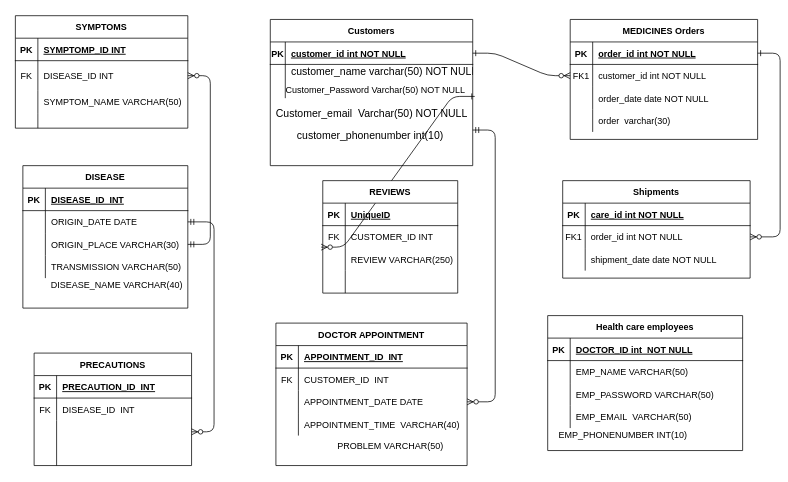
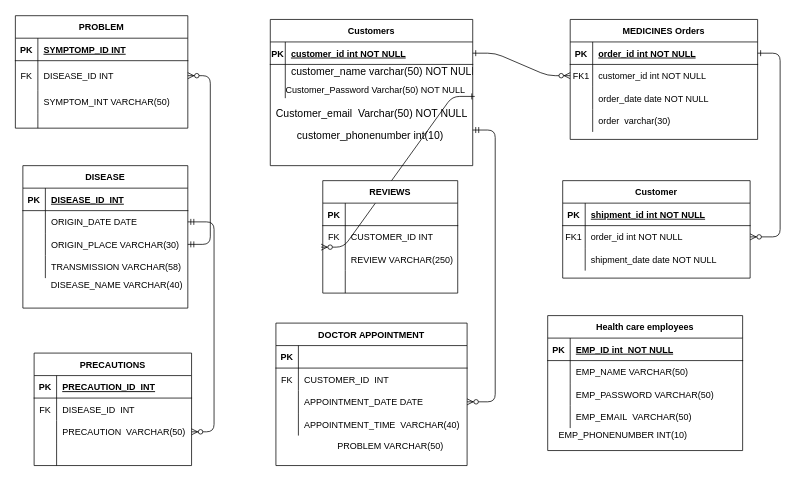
- <mxCell id="82" value="SYMPTOMS" style="shape=table;startSize=30;container=1;collapsible=1;childLayout=tableLayout;fixedRows=1;rowLines=0;fontStyle=1;align=center;resizeLast=1;" vertex="1" parent="1"><mxGeometry x="20" y="20" width="230" height="150" as="geometry" /></mxCell>
+ <mxCell id="82" value="PROBLEM" style="shape=table;startSize=30;container=1;collapsible=1;childLayout=tableLayout;fixedRows=1;rowLines=0;fontStyle=1;align=center;resizeLast=1;" vertex="1" parent="1"><mxGeometry x="20" y="20" width="230" height="150" as="geometry" /></mxCell>
- <mxCell id="91" value="SYMPTOM_NAME VARCHAR(50)" style="shape=partialRectangle;connectable=0;fillColor=none;top=0;left=0;bottom=0;right=0;align=left;spacingLeft=6;overflow=hidden;" vertex="1" parent="89"><mxGeometry x="30" width="200" height="30" as="geometry" /></mxCell>
+ <mxCell id="91" value="SYMPTOM_INT VARCHAR(50)" style="shape=partialRectangle;connectable=0;fillColor=none;top=0;left=0;bottom=0;right=0;align=left;spacingLeft=6;overflow=hidden;" vertex="1" parent="89"><mxGeometry x="30" width="200" height="30" as="geometry" /></mxCell>
- <mxCell id="24" value="Shipments" style="shape=table;startSize=30;container=1;collapsible=1;childLayout=tableLayout;fixedRows=1;rowLines=0;fontStyle=1;align=center;resizeLast=1;" parent="1" vertex="1"><mxGeometry x="750" y="240" width="250" height="130" as="geometry" /></mxCell>
+ <mxCell id="24" value="Customer" style="shape=table;startSize=30;container=1;collapsible=1;childLayout=tableLayout;fixedRows=1;rowLines=0;fontStyle=1;align=center;resizeLast=1;" parent="1" vertex="1"><mxGeometry x="750" y="240" width="250" height="130" as="geometry" /></mxCell>
- <mxCell id="65" value="UniqueID" style="shape=partialRectangle;connectable=0;fillColor=none;top=0;left=0;bottom=0;right=0;align=left;spacingLeft=6;fontStyle=5;overflow=hidden;" vertex="1" parent="63"><mxGeometry x="30" width="150" height="30" as="geometry" /></mxCell>
- <mxCell id="27" value="care_id int NOT NULL " style="shape=partialRectangle;overflow=hidden;connectable=0;fillColor=none;top=0;left=0;bottom=0;right=0;align=left;spacingLeft=6;fontStyle=5;" parent="25" vertex="1"><mxGeometry x="30" width="220" height="30" as="geometry" /></mxCell>
+ <mxCell id="27" value="shipment_id int NOT NULL " style="shape=partialRectangle;overflow=hidden;connectable=0;fillColor=none;top=0;left=0;bottom=0;right=0;align=left;spacingLeft=6;fontStyle=5;" parent="25" vertex="1"><mxGeometry x="30" width="220" height="30" as="geometry" /></mxCell>
- <mxCell id="17" value="TRANSMISSION VARCHAR(50)" style="shape=partialRectangle;connectable=0;fillColor=none;top=0;left=0;bottom=0;right=0;align=left;spacingLeft=6;overflow=hidden;" vertex="1" parent="15"><mxGeometry x="30" width="190" height="30" as="geometry" /></mxCell>
+ <mxCell id="17" value="TRANSMISSION VARCHAR(58)" style="shape=partialRectangle;connectable=0;fillColor=none;top=0;left=0;bottom=0;right=0;align=left;spacingLeft=6;overflow=hidden;" vertex="1" parent="15"><mxGeometry x="30" width="190" height="30" as="geometry" /></mxCell>
- <mxCell id="98" value="DOCTOR_ID int  NOT NULL" style="shape=partialRectangle;connectable=0;fillColor=none;top=0;left=0;bottom=0;right=0;align=left;spacingLeft=6;fontStyle=5;overflow=hidden;" vertex="1" parent="96"><mxGeometry x="30" width="230" height="30" as="geometry" /></mxCell>
+ <mxCell id="98" value="EMP_ID int  NOT NULL" style="shape=partialRectangle;connectable=0;fillColor=none;top=0;left=0;bottom=0;right=0;align=left;spacingLeft=6;fontStyle=5;overflow=hidden;" vertex="1" parent="96"><mxGeometry x="30" width="230" height="30" as="geometry" /></mxCell>
- <mxCell id="112" value="APPOINTMENT_ID  INT" style="shape=partialRectangle;connectable=0;fillColor=none;top=0;left=0;bottom=0;right=0;align=left;spacingLeft=6;fontStyle=5;overflow=hidden;" vertex="1" parent="110"><mxGeometry x="30" width="225" height="30" as="geometry" /></mxCell>
+ <mxCell id="43" value="PRECAUTION  VARCHAR(50)" style="shape=partialRectangle;connectable=0;fillColor=none;top=0;left=0;bottom=0;right=0;align=left;spacingLeft=6;overflow=hidden;" vertex="1" parent="41"><mxGeometry x="30" width="180" height="30" as="geometry" /></mxCell>
